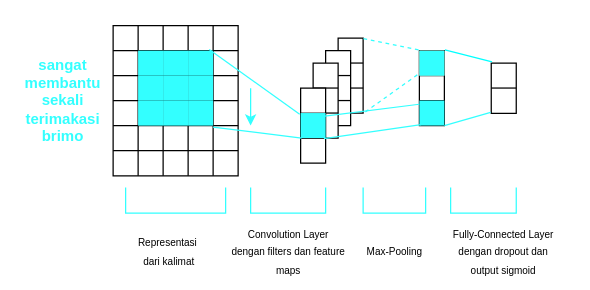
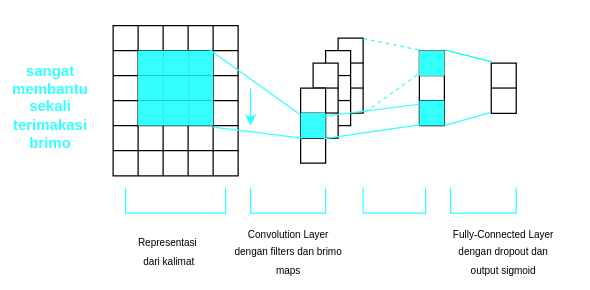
- <mxCell id="111" value="&lt;b style=&quot;&quot;&gt;&lt;font color=&quot;#33ffff&quot;&gt;sangat membantu sekali terimakasi brimo&lt;/font&gt;&lt;/b&gt;" style="text;html=1;align=center;verticalAlign=middle;whiteSpace=wrap;rounded=0;" vertex="1" parent="1"><mxGeometry x="20" y="20" width="60" height="120" as="geometry" /></mxCell>
+ <mxCell id="111" value="&lt;b style=&quot;&quot;&gt;&lt;font color=&quot;#33ffff&quot;&gt;sangat membantu sekali terimakasi brimo&lt;/font&gt;&lt;/b&gt;" style="text;html=1;align=center;verticalAlign=middle;whiteSpace=wrap;rounded=0;" vertex="1" parent="1"><mxGeometry x="10" y="25" width="60" height="120" as="geometry" /></mxCell>
- <mxCell id="100" value="&lt;span style=&quot;font-size: 8px;&quot;&gt;Convolution Layer dengan filters dan feature maps&lt;/span&gt;" style="text;html=1;align=center;verticalAlign=middle;whiteSpace=wrap;rounded=0;" vertex="1" parent="1"><mxGeometry x="182.5" y="190" width="95" height="20" as="geometry" /></mxCell>
+ <mxCell id="100" value="&lt;span style=&quot;font-size: 8px;&quot;&gt;Convolution Layer dengan filters dan brimo maps&lt;/span&gt;" style="text;html=1;align=center;verticalAlign=middle;whiteSpace=wrap;rounded=0;" vertex="1" parent="1"><mxGeometry x="182.5" y="190" width="95" height="20" as="geometry" /></mxCell>
- <mxCell id="101" value="&lt;span style=&quot;font-size: 8px;&quot;&gt;Max-Pooling&lt;/span&gt;" style="text;html=1;align=center;verticalAlign=middle;whiteSpace=wrap;rounded=0;" vertex="1" parent="1"><mxGeometry x="288.75" y="189.97" width="52.5" height="20" as="geometry" /></mxCell>
